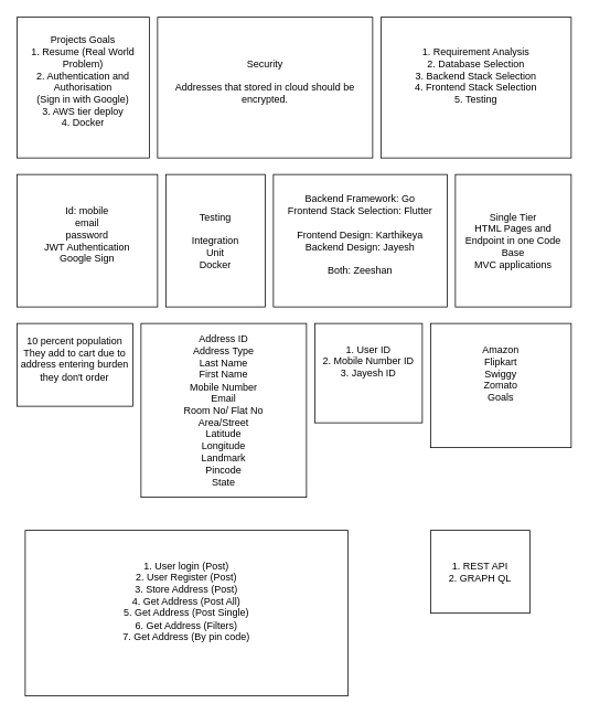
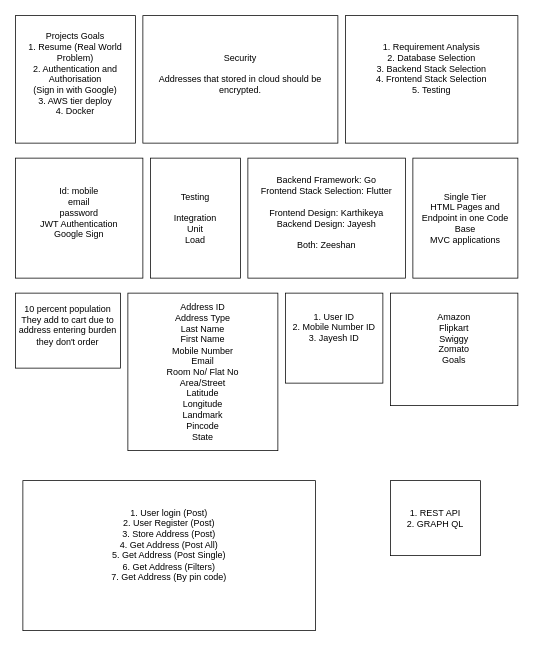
- <mxCell id="9" value="&lt;div&gt;Testing&lt;/div&gt;&lt;div&gt;&lt;br&gt;&lt;/div&gt;Integration&lt;div&gt;Unit&lt;/div&gt;&lt;div&gt;Docker&lt;/div&gt;" style="rounded=0;whiteSpace=wrap;html=1;" vertex="1" parent="1"><mxGeometry x="200" y="210" width="120" height="160" as="geometry" /></mxCell>
+ <mxCell id="9" value="&lt;div&gt;Testing&lt;/div&gt;&lt;div&gt;&lt;br&gt;&lt;/div&gt;Integration&lt;div&gt;Unit&lt;/div&gt;&lt;div&gt;Load&lt;/div&gt;" style="rounded=0;whiteSpace=wrap;html=1;" vertex="1" parent="1"><mxGeometry x="200" y="210" width="120" height="160" as="geometry" /></mxCell>
